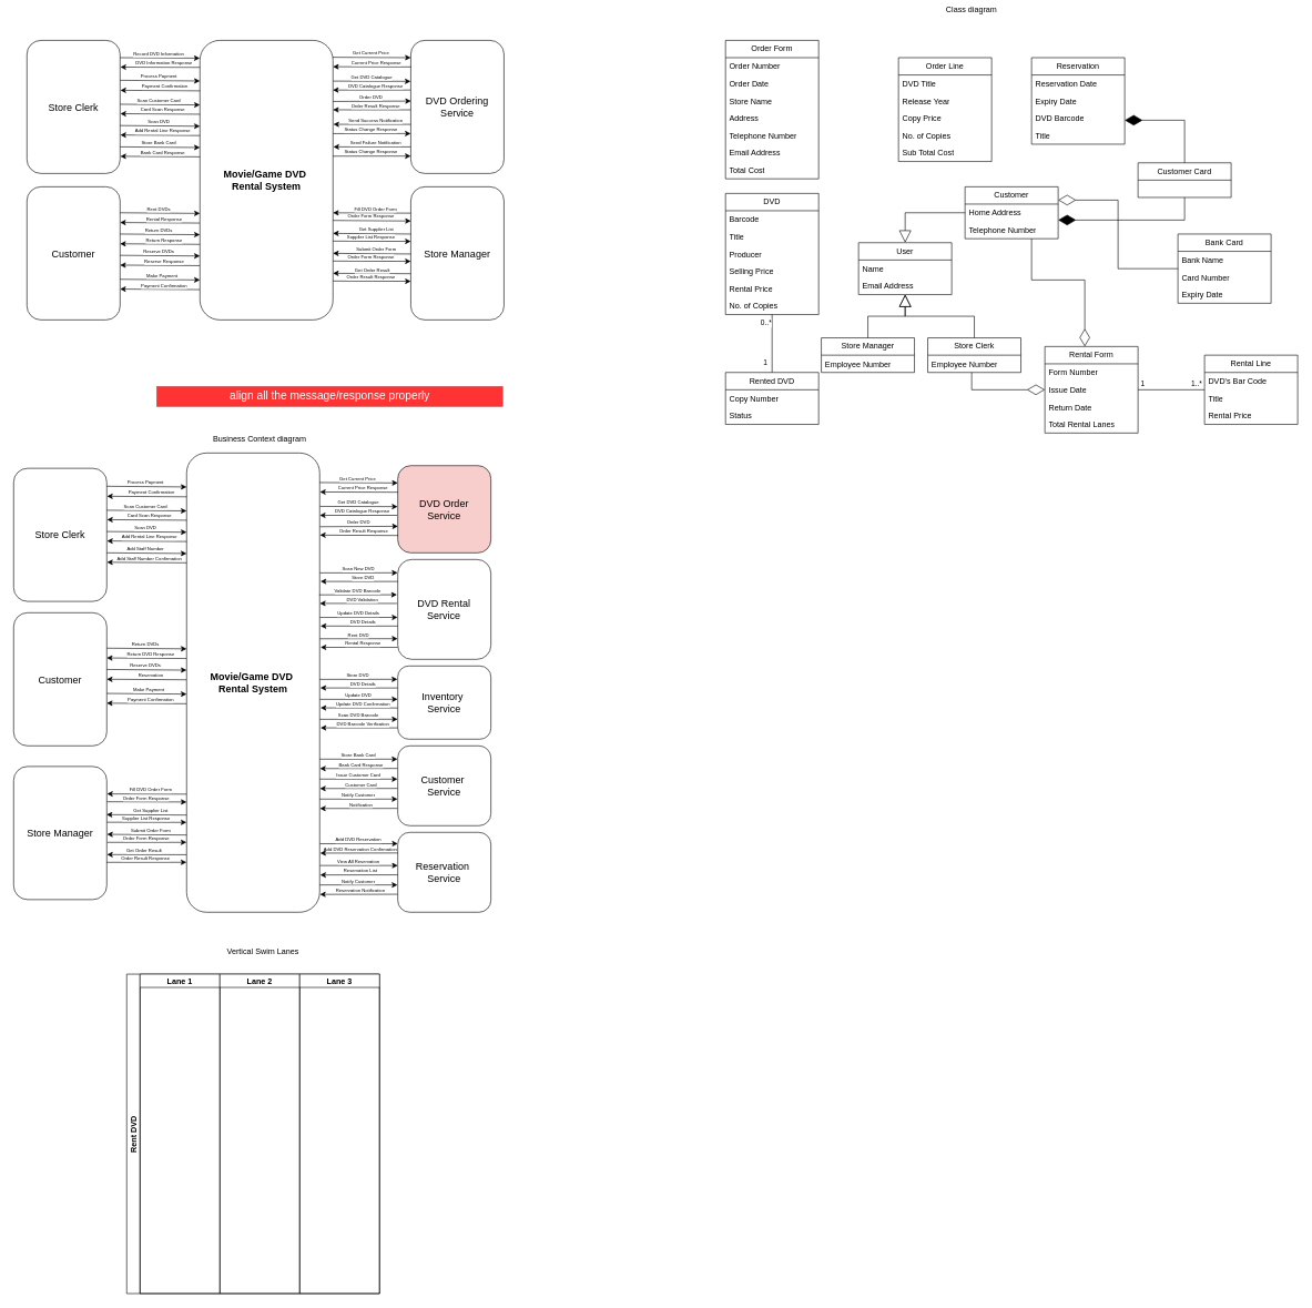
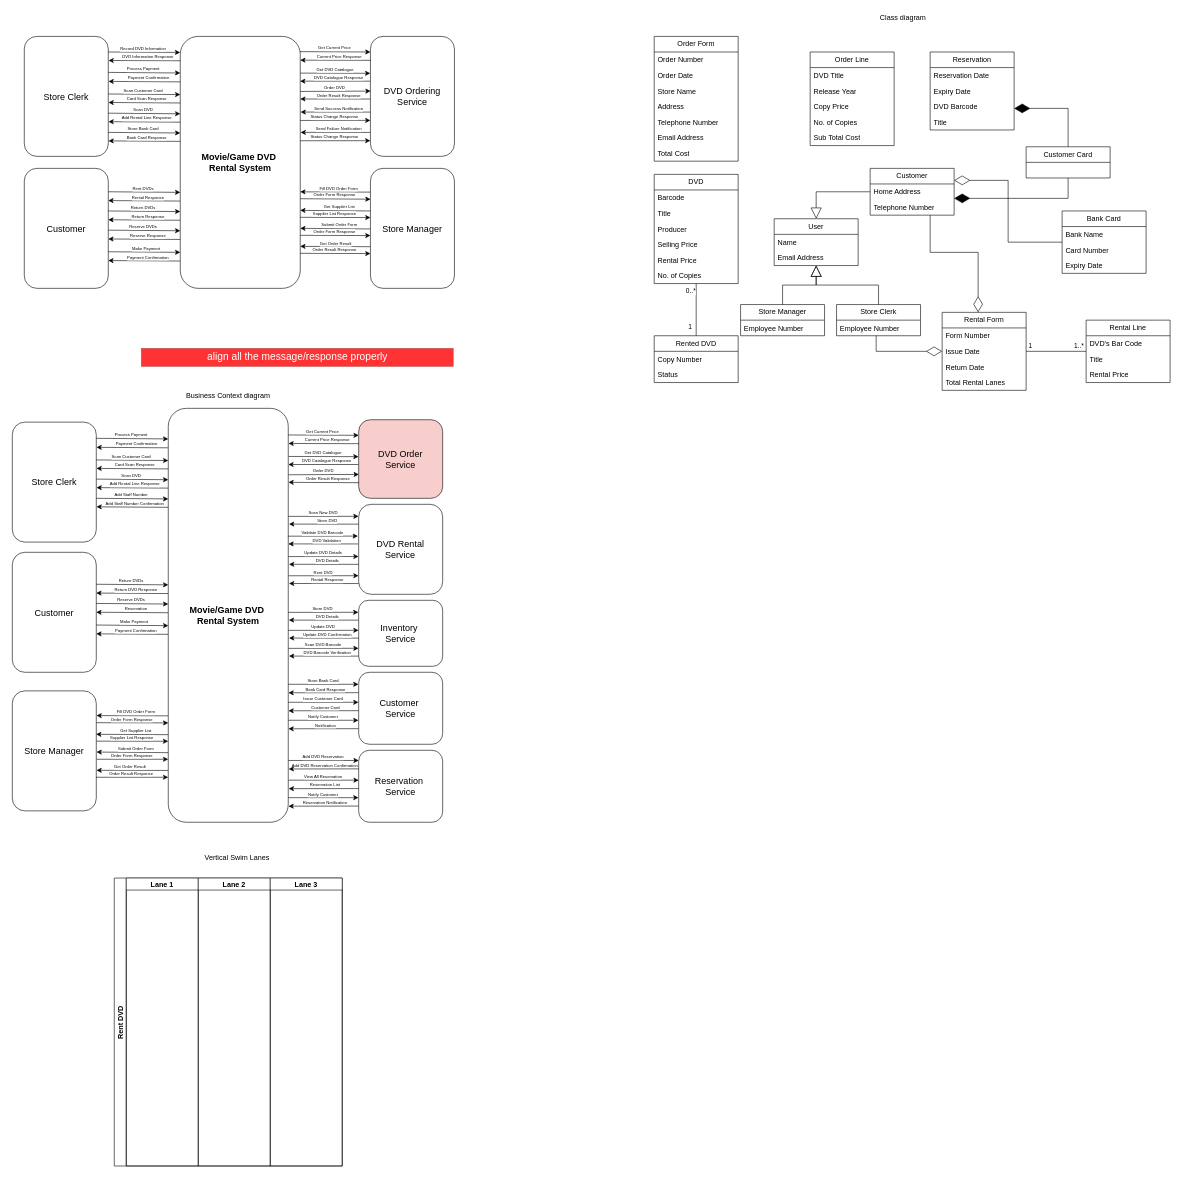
- <mxCell id="81" value="Class diagram" style="text;html=1;align=center;verticalAlign=middle;whiteSpace=wrap;rounded=0;" parent="1" vertex="1"><mxGeometry x="1385" y="5" width="150" height="20" as="geometry" /></mxCell>
+ <mxCell id="81" value="Class diagram" style="text;html=1;align=center;verticalAlign=middle;whiteSpace=wrap;rounded=0;" parent="1" vertex="1"><mxGeometry x="1430" y="20" width="150" height="20" as="geometry" /></mxCell>
- <mxCell id="79" value="Business Context diagram" style="text;html=1;align=center;verticalAlign=middle;whiteSpace=wrap;rounded=0;" parent="1" vertex="1"><mxGeometry x="315" y="650" width="150" height="20" as="geometry" /></mxCell>
+ <mxCell id="79" value="Business Context diagram" style="text;html=1;align=center;verticalAlign=middle;whiteSpace=wrap;rounded=0;" parent="1" vertex="1"><mxGeometry x="305" y="650" width="150" height="20" as="geometry" /></mxCell>
